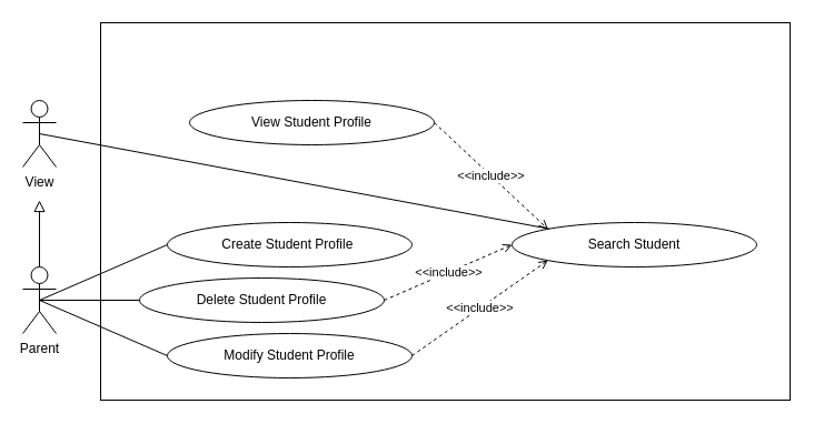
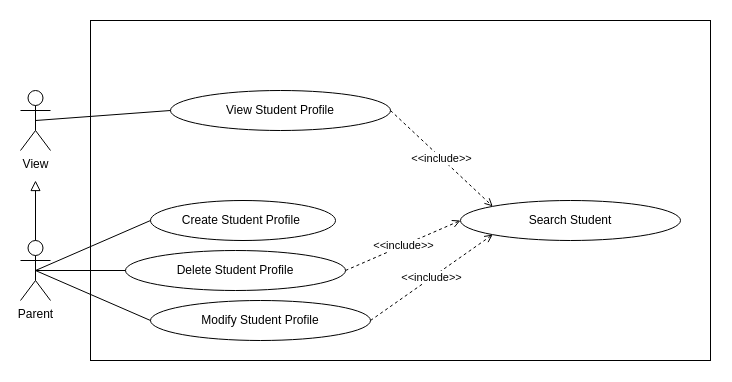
- <mxCell id="8" style="edgeStyle=none;rounded=0;orthogonalLoop=1;jettySize=auto;html=1;exitX=0.5;exitY=0.5;exitDx=0;exitDy=0;exitPerimeter=0;endArrow=none;endFill=0;jumpStyle=arc;jumpSize=10;" edge="1" parent="1" source="9" target="17"><mxGeometry relative="1" as="geometry" /></mxCell>
+ <mxCell id="8" style="edgeStyle=none;rounded=0;orthogonalLoop=1;jettySize=auto;html=1;exitX=0.5;exitY=0.5;exitDx=0;exitDy=0;exitPerimeter=0;entryX=0;entryY=0.5;entryDx=0;entryDy=0;endArrow=none;endFill=0;jumpStyle=arc;jumpSize=10;" edge="1" parent="1" source="9" target="12"><mxGeometry relative="1" as="geometry" /></mxCell>
- <mxCell id="10" value="Create Student Profile&amp;nbsp;" style="ellipse;whiteSpace=wrap;html=1;fillColor=none;" parent="1" vertex="1"><mxGeometry x="150" y="200" width="220" height="40" as="geometry" /></mxCell>
+ <mxCell id="10" value="Create Student Profile&amp;nbsp;" style="ellipse;whiteSpace=wrap;html=1;fillColor=none;" parent="1" vertex="1"><mxGeometry x="150" y="200" width="185" height="40" as="geometry" /></mxCell>
